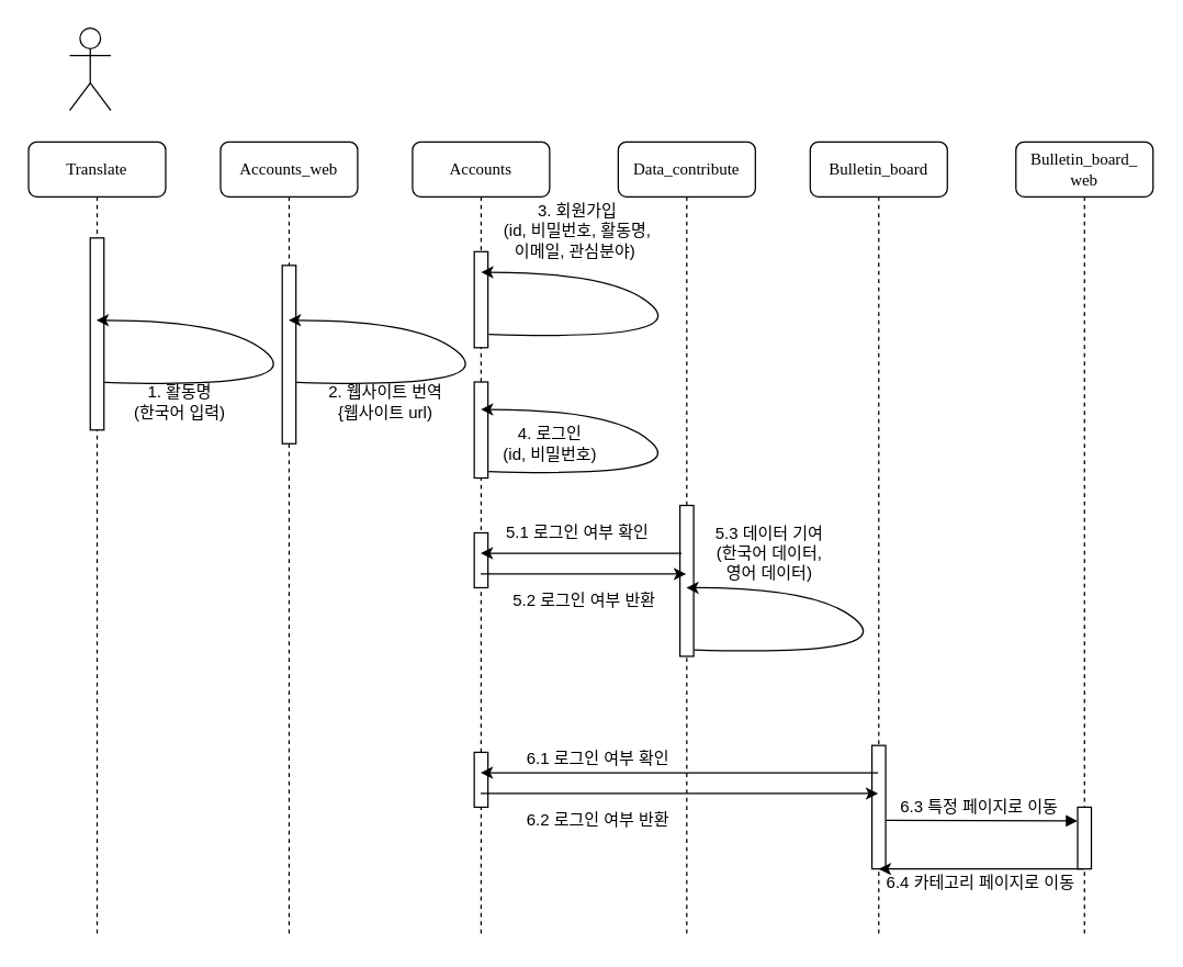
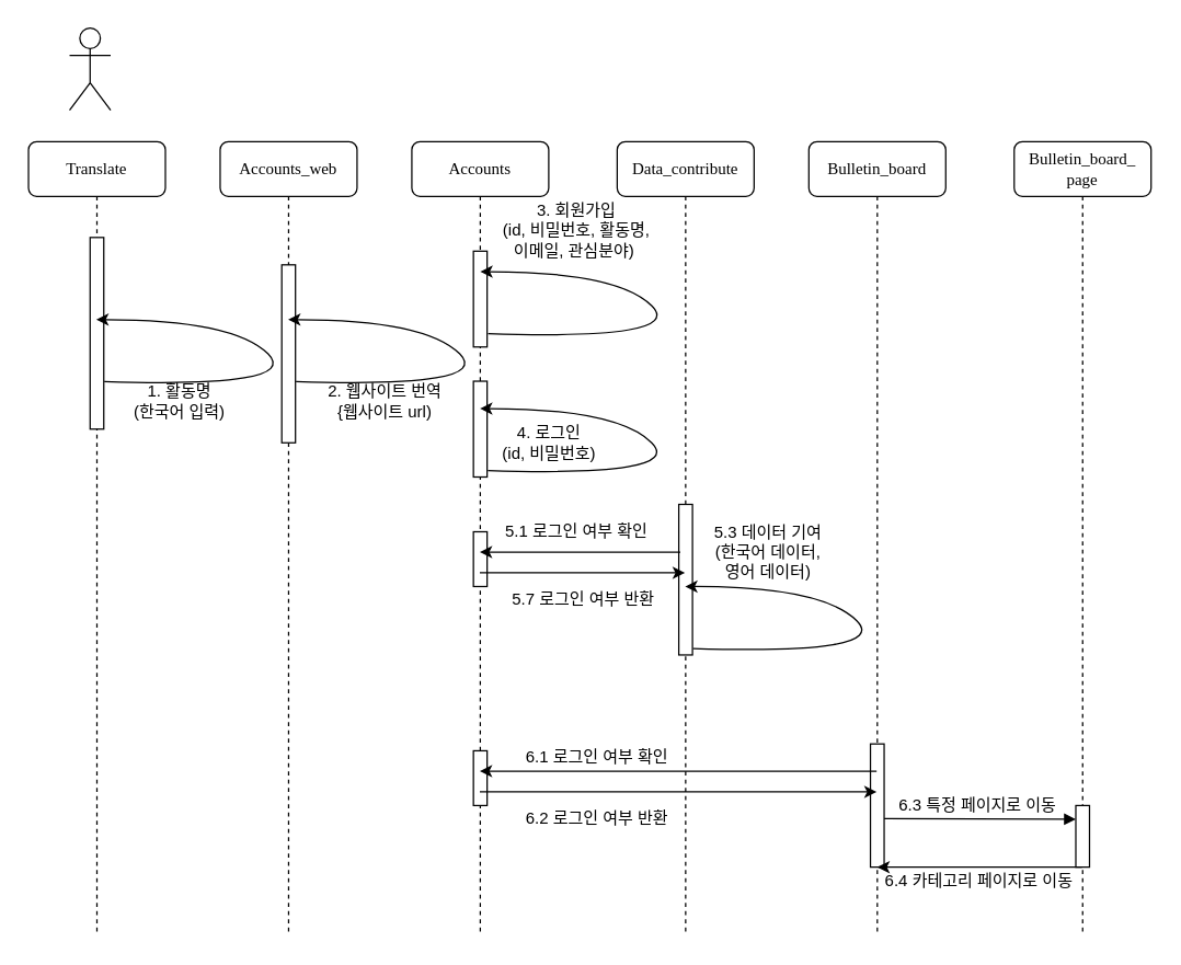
- <mxCell id="7" value="Bulletin_board_&lt;br&gt;web" style="shape=umlLifeline;perimeter=lifelinePerimeter;whiteSpace=wrap;html=1;container=1;collapsible=0;recursiveResize=0;outlineConnect=0;rounded=1;shadow=0;comic=0;labelBackgroundColor=none;strokeWidth=1;fontFamily=Verdana;fontSize=12;align=center;" parent="1" vertex="1"><mxGeometry x="740" y="103" width="100" height="580" as="geometry" /></mxCell>
+ <mxCell id="7" value="Bulletin_board_&lt;br&gt;page" style="shape=umlLifeline;perimeter=lifelinePerimeter;whiteSpace=wrap;html=1;container=1;collapsible=0;recursiveResize=0;outlineConnect=0;rounded=1;shadow=0;comic=0;labelBackgroundColor=none;strokeWidth=1;fontFamily=Verdana;fontSize=12;align=center;" parent="1" vertex="1"><mxGeometry x="740" y="103" width="100" height="580" as="geometry" /></mxCell>
- <mxCell id="31" value="5.2 로그인 여부 반환" style="text;html=1;align=center;verticalAlign=middle;resizable=0;points=[];autosize=1;" vertex="1" parent="1"><mxGeometry x="360" y="428" width="130" height="20" as="geometry" /></mxCell>
+ <mxCell id="31" value="5.7 로그인 여부 반환" style="text;html=1;align=center;verticalAlign=middle;resizable=0;points=[];autosize=1;" vertex="1" parent="1"><mxGeometry x="360" y="428" width="130" height="20" as="geometry" /></mxCell>
